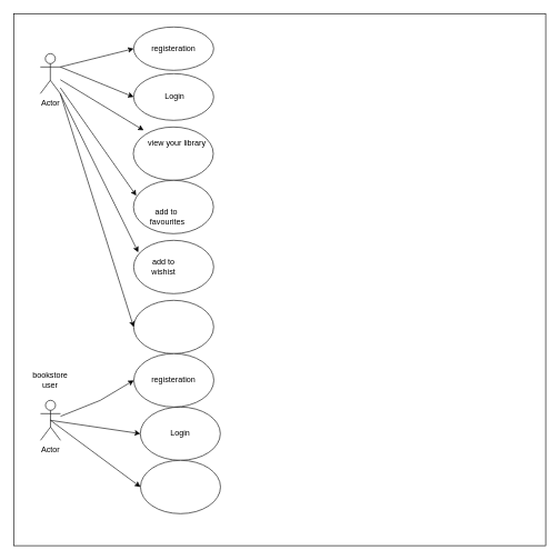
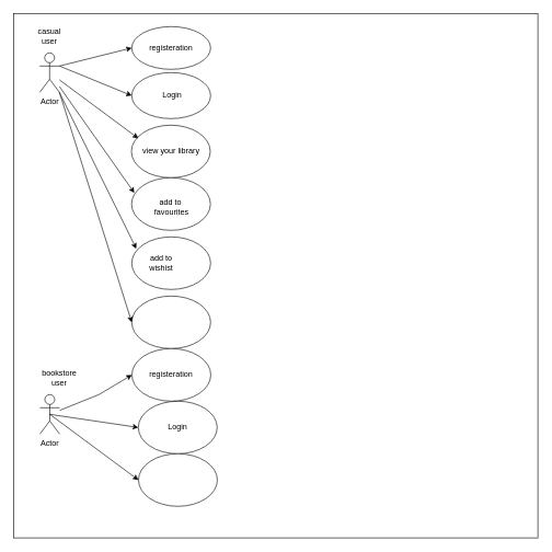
+ <mxCell id="5" value="casual user&lt;br&gt;" style="text;html=1;strokeColor=none;fillColor=none;align=center;verticalAlign=middle;whiteSpace=wrap;rounded=0;" parent="1" vertex="1"><mxGeometry x="45" y="40" width="60" height="30" as="geometry" /></mxCell>
- <mxCell id="11" value="view your library" style="text;html=1;strokeColor=none;fillColor=none;align=center;verticalAlign=middle;whiteSpace=wrap;rounded=0;" parent="1" vertex="1"><mxGeometry x="215" y="195" width="100" height="40" as="geometry" /></mxCell>
+ <mxCell id="11" value="view your library" style="text;html=1;strokeColor=none;fillColor=none;align=center;verticalAlign=middle;whiteSpace=wrap;rounded=0;" parent="1" vertex="1"><mxGeometry x="210" y="210" width="100" height="40" as="geometry" /></mxCell>
- <mxCell id="22" value="add to&lt;br&gt;&amp;nbsp;favourites" style="text;html=1;strokeColor=none;fillColor=none;align=center;verticalAlign=middle;whiteSpace=wrap;rounded=0;" parent="1" vertex="1"><mxGeometry x="219.48" y="310" width="60" height="30" as="geometry" /></mxCell>
+ <mxCell id="22" value="add to&lt;br&gt;&amp;nbsp;favourites" style="text;html=1;strokeColor=none;fillColor=none;align=center;verticalAlign=middle;whiteSpace=wrap;rounded=0;" parent="1" vertex="1"><mxGeometry x="229.48" y="300" width="60" height="30" as="geometry" /></mxCell>
- <mxCell id="6" value="bookstore user&lt;br&gt;" style="text;html=1;strokeColor=none;fillColor=none;align=center;verticalAlign=middle;whiteSpace=wrap;rounded=0;" parent="1" vertex="1"><mxGeometry x="45" y="555" width="60" height="30" as="geometry" /></mxCell>
+ <mxCell id="6" value="bookstore user&lt;br&gt;" style="text;html=1;strokeColor=none;fillColor=none;align=center;verticalAlign=middle;whiteSpace=wrap;rounded=0;" parent="1" vertex="1"><mxGeometry x="60" y="560" width="60" height="30" as="geometry" /></mxCell>
